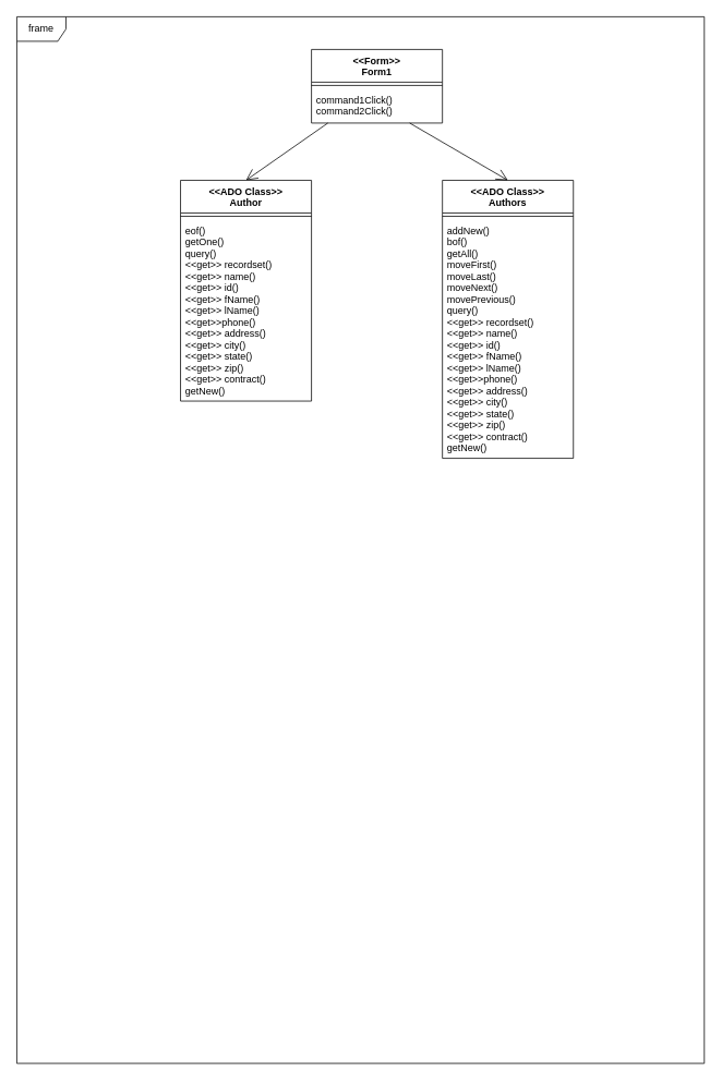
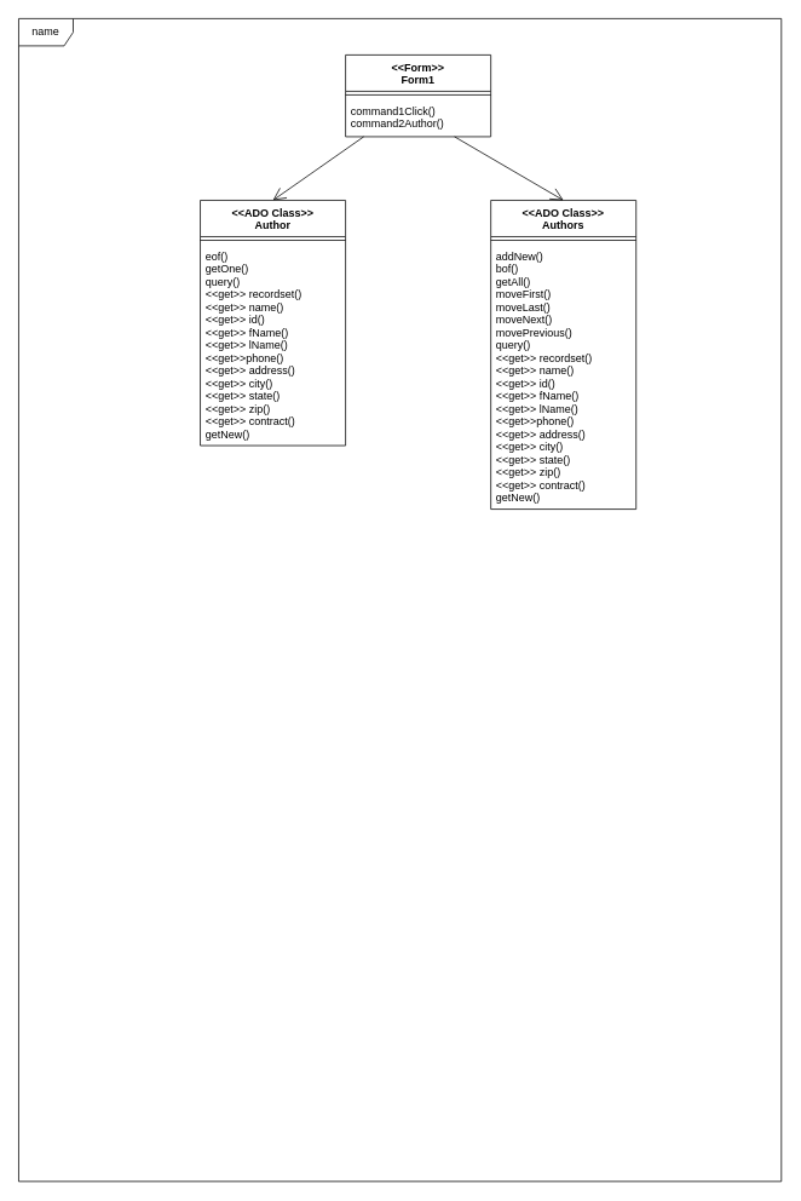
- <mxCell id="2" value="frame" style="shape=umlFrame;whiteSpace=wrap;html=1;" vertex="1" parent="1"><mxGeometry width="840" height="1280" as="geometry" x="20" y="20" /></mxCell>
+ <mxCell id="2" value="name" style="shape=umlFrame;whiteSpace=wrap;html=1;" vertex="1" parent="1"><mxGeometry width="840" height="1280" as="geometry" x="20" y="20" /></mxCell>
- <mxCell id="5" value="command1Click()&#10;command2Click()" style="text;strokeColor=none;fillColor=none;align=left;verticalAlign=top;spacingLeft=4;spacingRight=4;overflow=hidden;rotatable=0;points=[[0,0.5],[1,0.5]];portConstraint=eastwest;" vertex="1" parent="3"><mxGeometry y="48" width="160" height="42" as="geometry" /></mxCell>
+ <mxCell id="5" value="command1Click()&#10;command2Author()" style="text;strokeColor=none;fillColor=none;align=left;verticalAlign=top;spacingLeft=4;spacingRight=4;overflow=hidden;rotatable=0;points=[[0,0.5],[1,0.5]];portConstraint=eastwest;" vertex="1" parent="3"><mxGeometry y="48" width="160" height="42" as="geometry" /></mxCell>
